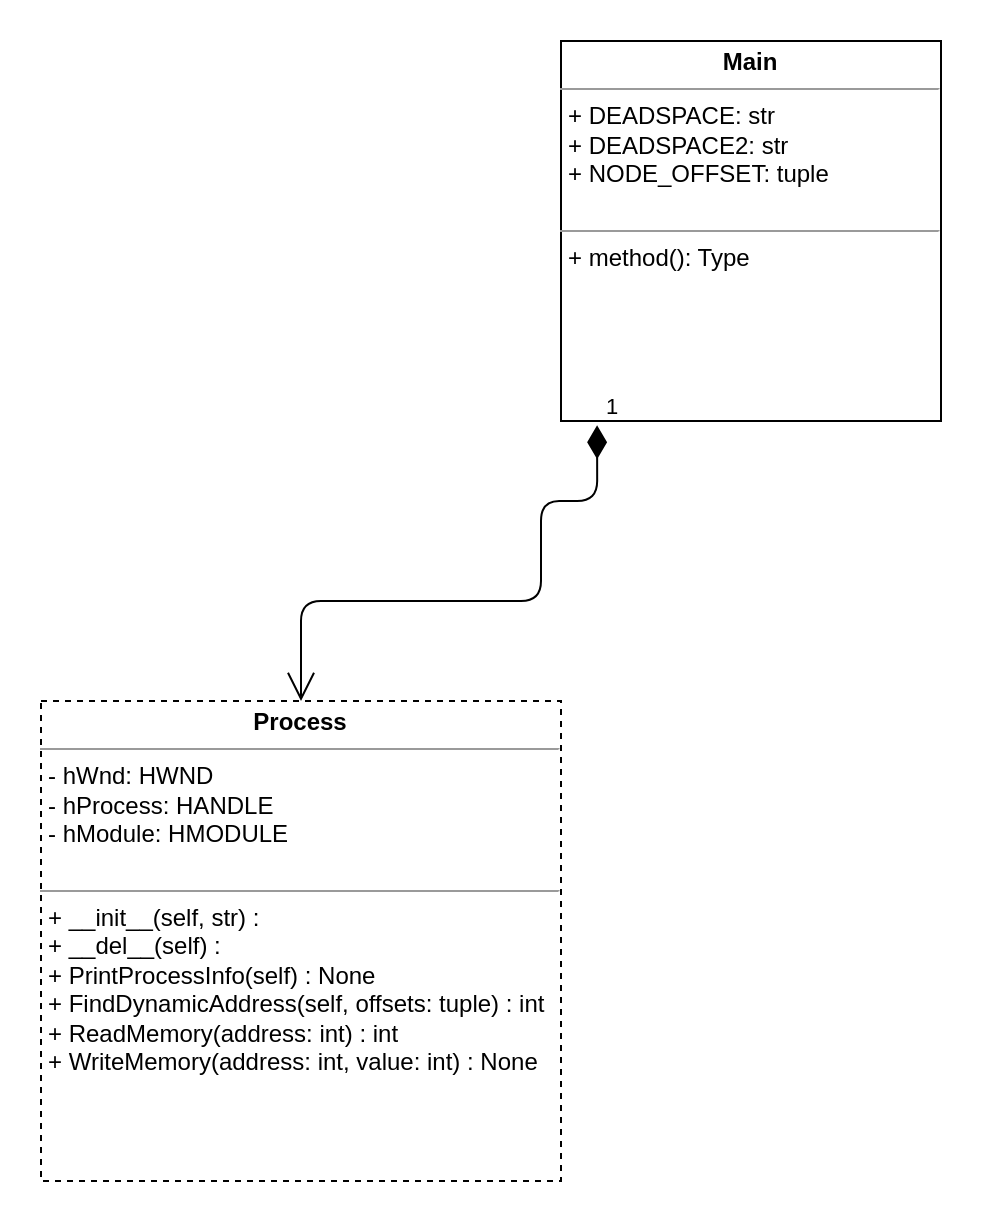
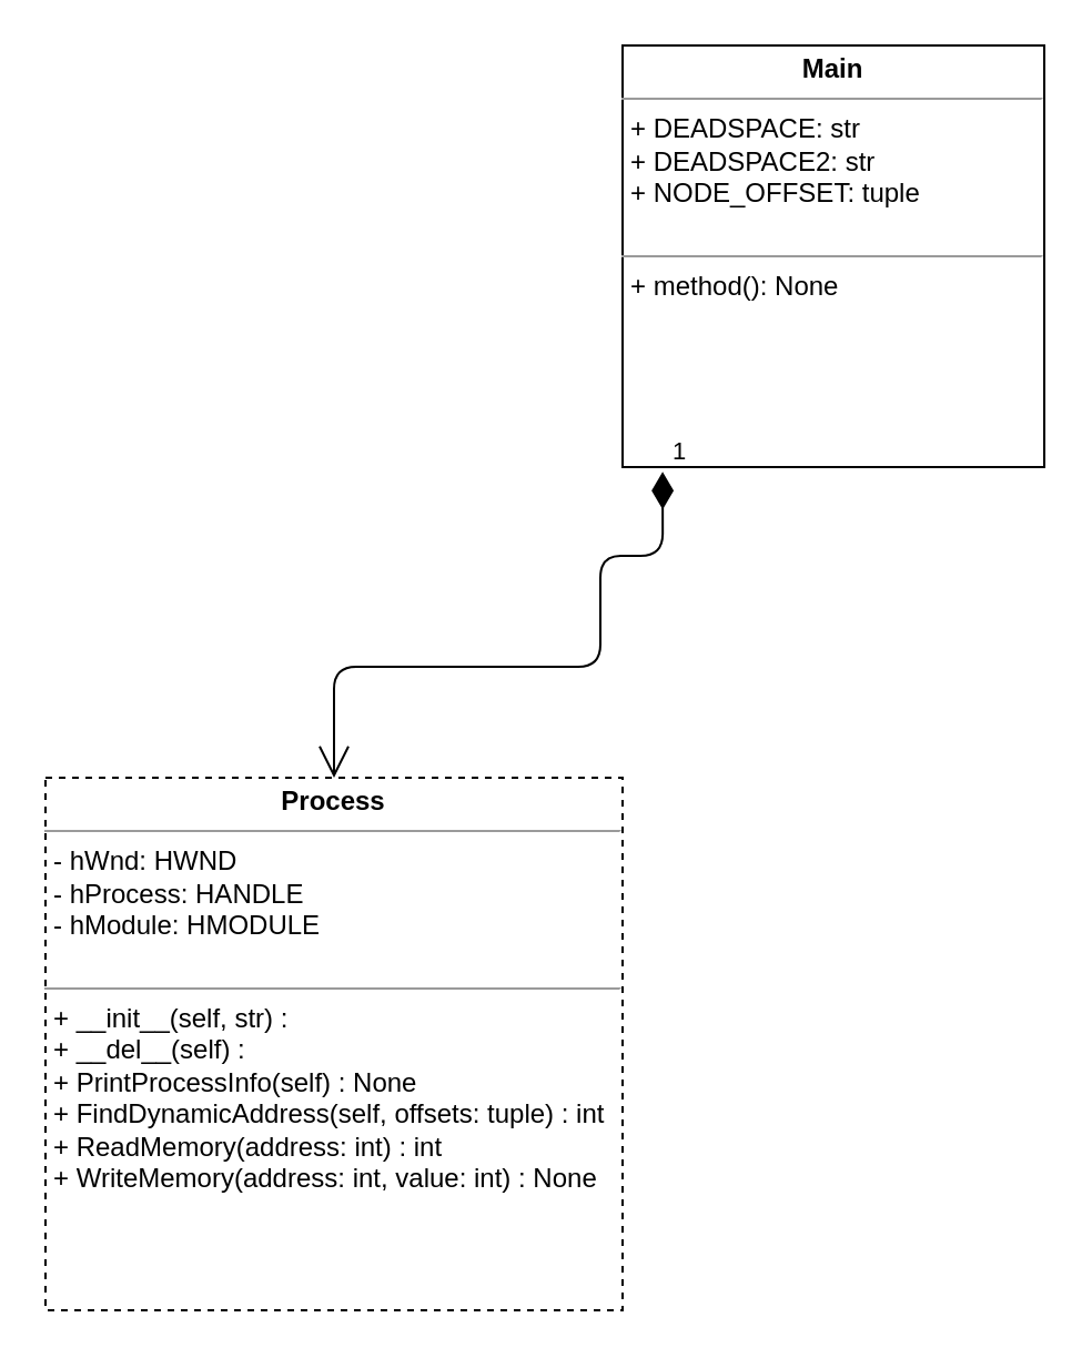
- <mxCell id="3" value="&lt;p style=&quot;margin: 0px ; margin-top: 4px ; text-align: center&quot;&gt;&lt;b&gt;Main&lt;/b&gt;&lt;/p&gt;&lt;hr size=&quot;1&quot;&gt;&lt;p style=&quot;margin: 0px ; margin-left: 4px&quot;&gt;+ DEADSPACE: str&lt;/p&gt;&lt;p style=&quot;margin: 0px ; margin-left: 4px&quot;&gt;+ DEADSPACE2: str&lt;br&gt;&lt;/p&gt;&lt;p style=&quot;margin: 0px ; margin-left: 4px&quot;&gt;+ NODE_OFFSET: tuple&lt;/p&gt;&lt;p style=&quot;margin: 0px ; margin-left: 4px&quot;&gt;&lt;br&gt;&lt;/p&gt;&lt;hr size=&quot;1&quot;&gt;&lt;p style=&quot;margin: 0px ; margin-left: 4px&quot;&gt;+ method(): Type&lt;/p&gt;" style="verticalAlign=top;align=left;overflow=fill;fontSize=12;fontFamily=Helvetica;html=1;" vertex="1" parent="1"><mxGeometry x="280" y="20" width="190" height="190" as="geometry" /></mxCell>
+ <mxCell id="3" value="&lt;p style=&quot;margin: 0px ; margin-top: 4px ; text-align: center&quot;&gt;&lt;b&gt;Main&lt;/b&gt;&lt;/p&gt;&lt;hr size=&quot;1&quot;&gt;&lt;p style=&quot;margin: 0px ; margin-left: 4px&quot;&gt;+ DEADSPACE: str&lt;/p&gt;&lt;p style=&quot;margin: 0px ; margin-left: 4px&quot;&gt;+ DEADSPACE2: str&lt;br&gt;&lt;/p&gt;&lt;p style=&quot;margin: 0px ; margin-left: 4px&quot;&gt;+ NODE_OFFSET: tuple&lt;/p&gt;&lt;p style=&quot;margin: 0px ; margin-left: 4px&quot;&gt;&lt;br&gt;&lt;/p&gt;&lt;hr size=&quot;1&quot;&gt;&lt;p style=&quot;margin: 0px ; margin-left: 4px&quot;&gt;+ method(): None&lt;/p&gt;" style="verticalAlign=top;align=left;overflow=fill;fontSize=12;fontFamily=Helvetica;html=1;" vertex="1" parent="1"><mxGeometry x="280" y="20" width="190" height="190" as="geometry" /></mxCell>
